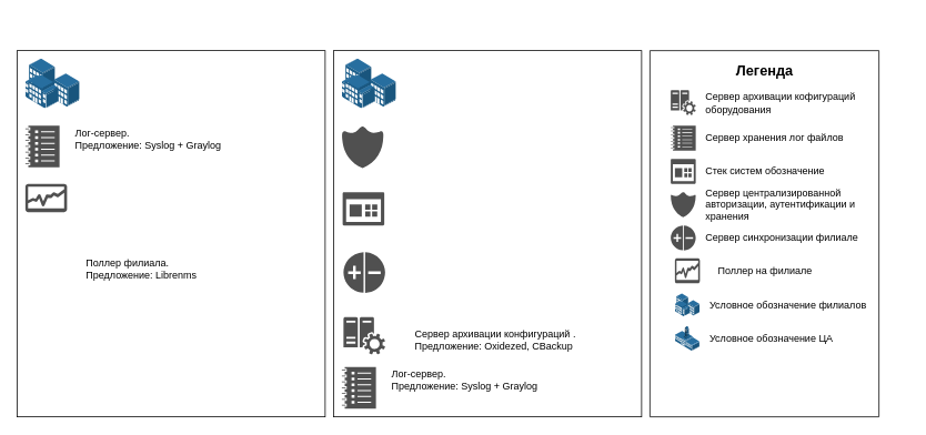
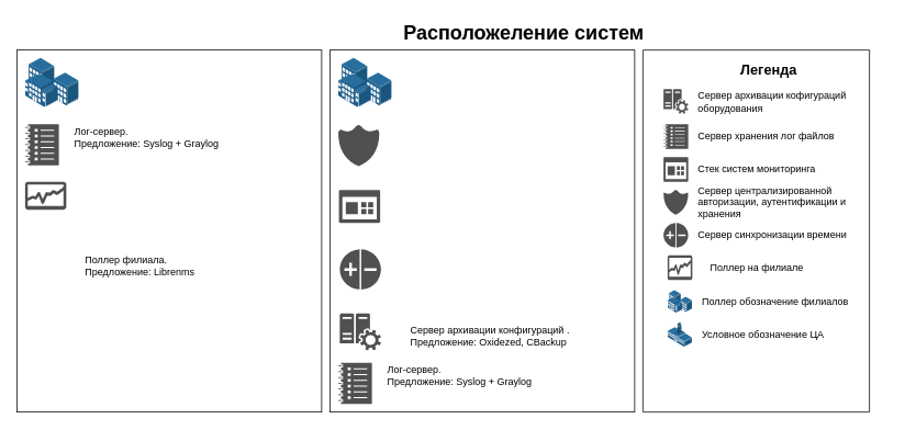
+ <mxCell id="2" value="Расположеление систем" style="text;strokeColor=none;fillColor=none;html=1;fontSize=24;fontStyle=1;verticalAlign=middle;align=center;" parent="1" vertex="1"><mxGeometry x="430" y="20" width="410" height="40" as="geometry" /></mxCell>
- <mxCell id="15" value="&lt;b&gt;&lt;font style=&quot;font-size: 17px;&quot;&gt;Легенда&lt;/font&gt;&lt;/b&gt;" style="text;html=1;strokeColor=none;fillColor=none;align=center;verticalAlign=middle;whiteSpace=wrap;rounded=0;" parent="1" vertex="1"><mxGeometry x="887.5" y="70" width="60" height="30" as="geometry" /></mxCell>
+ <mxCell id="15" value="&lt;b&gt;&lt;font style=&quot;font-size: 17px;&quot;&gt;Легенда&lt;/font&gt;&lt;/b&gt;" style="text;html=1;strokeColor=none;fillColor=none;align=center;verticalAlign=middle;whiteSpace=wrap;rounded=0;" parent="1" vertex="1"><mxGeometry x="902.5" y="70" width="60" height="30" as="geometry" /></mxCell>
- <mxCell id="18" value="Стек систем обозначение" style="text;html=1;strokeColor=none;fillColor=none;align=left;verticalAlign=middle;whiteSpace=wrap;rounded=0;" parent="1" vertex="1"><mxGeometry x="845" y="190" width="230" height="30" as="geometry" /></mxCell>
+ <mxCell id="18" value="Стек систем мониторинга" style="text;html=1;strokeColor=none;fillColor=none;align=left;verticalAlign=middle;whiteSpace=wrap;rounded=0;" parent="1" vertex="1"><mxGeometry x="845" y="190" width="230" height="30" as="geometry" /></mxCell>
- <mxCell id="20" value="Сервер синхронизации филиале" style="text;html=1;strokeColor=none;fillColor=none;align=left;verticalAlign=middle;whiteSpace=wrap;rounded=0;" parent="1" vertex="1"><mxGeometry x="845" y="270" width="230" height="30" as="geometry" /></mxCell>
+ <mxCell id="20" value="Сервер синхронизации времени" style="text;html=1;strokeColor=none;fillColor=none;align=left;verticalAlign=middle;whiteSpace=wrap;rounded=0;" parent="1" vertex="1"><mxGeometry x="845" y="270" width="230" height="30" as="geometry" /></mxCell>
- <mxCell id="21" value="Условное обозначение филиалов" style="text;html=1;strokeColor=none;fillColor=none;align=left;verticalAlign=middle;whiteSpace=wrap;rounded=0;" parent="1" vertex="1"><mxGeometry x="850" y="351" width="230" height="30" as="geometry" /></mxCell>
+ <mxCell id="21" value="Поллер обозначение филиалов" style="text;html=1;strokeColor=none;fillColor=none;align=left;verticalAlign=middle;whiteSpace=wrap;rounded=0;" parent="1" vertex="1"><mxGeometry x="850" y="351" width="230" height="30" as="geometry" /></mxCell>
